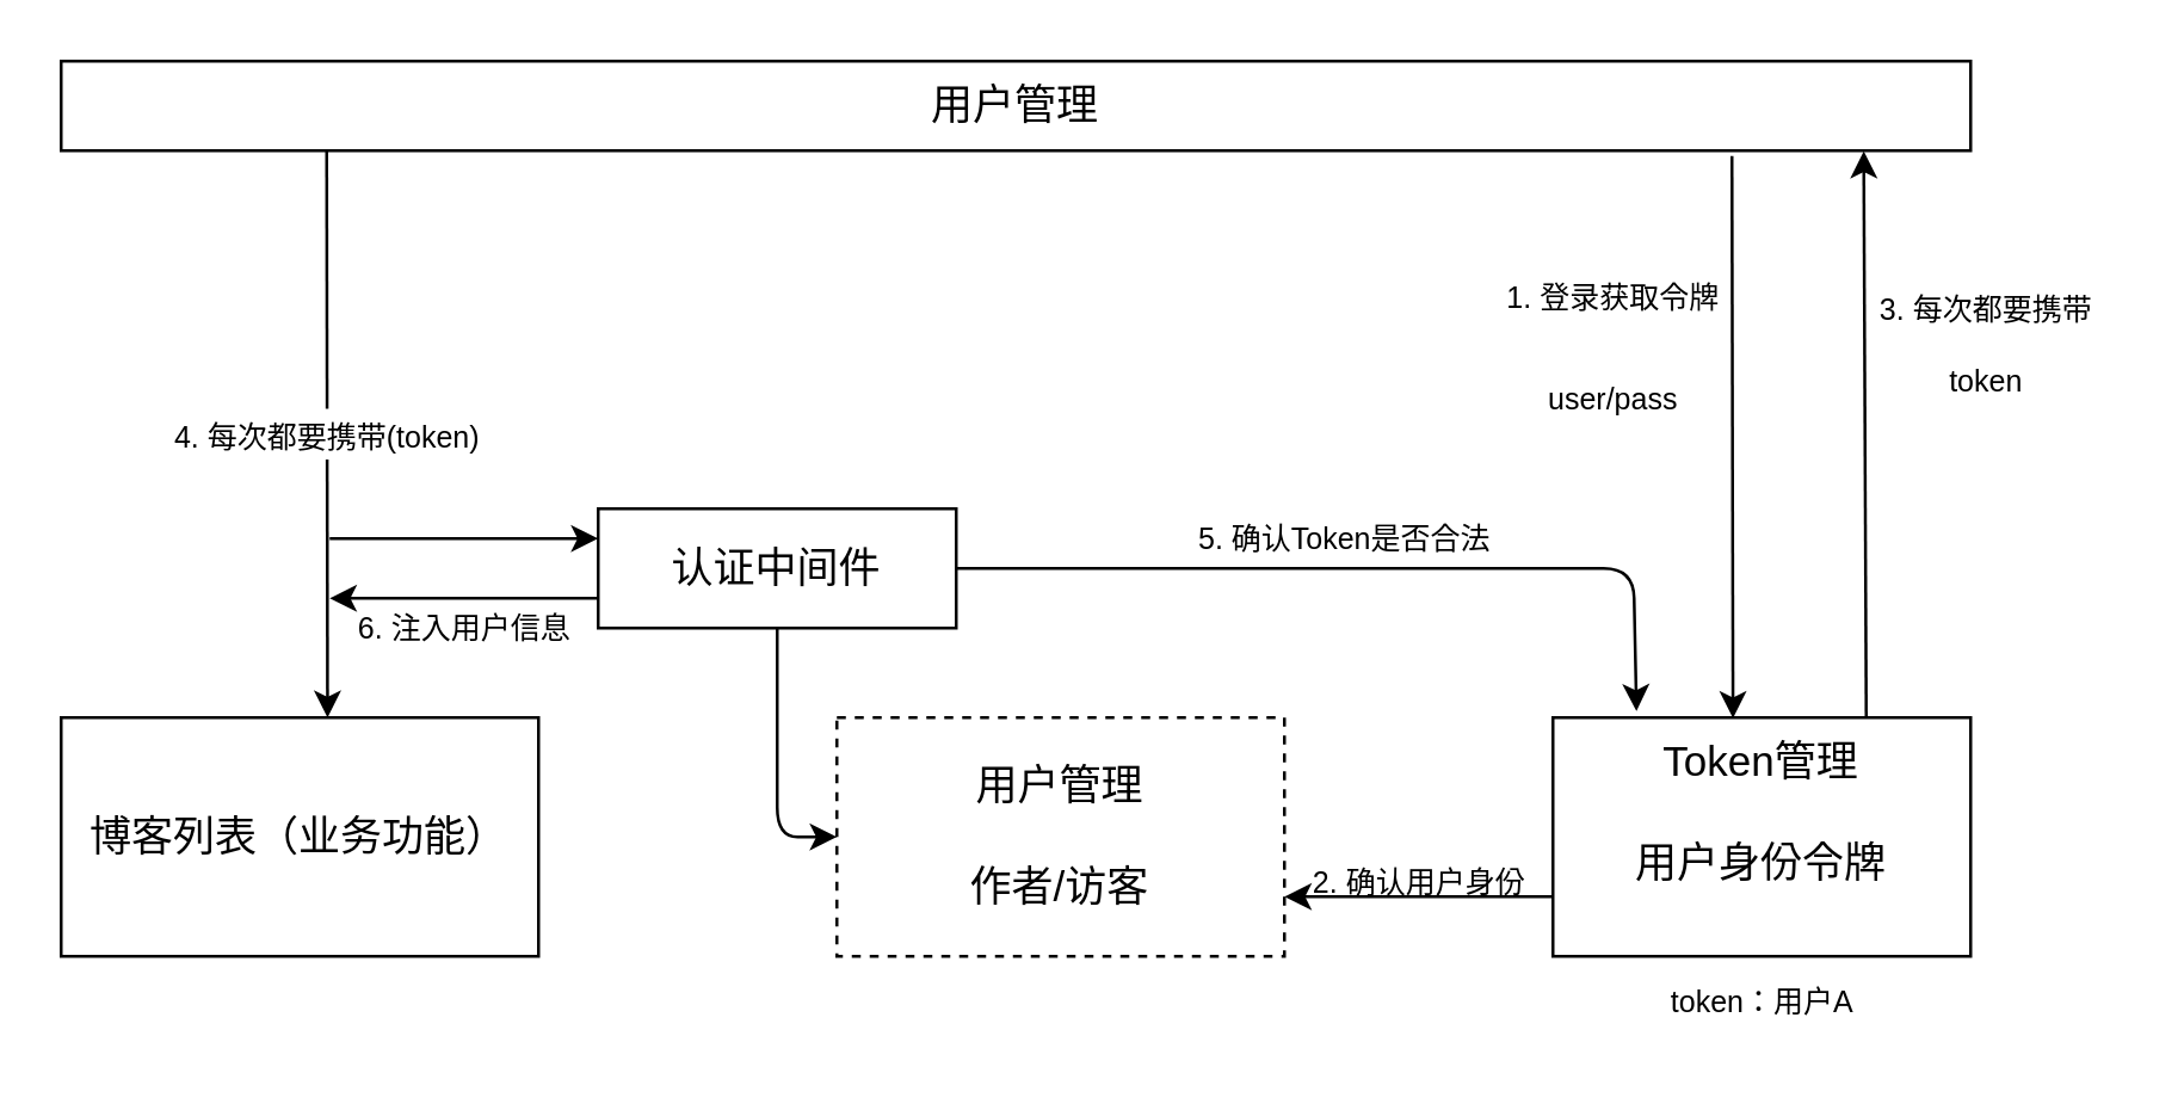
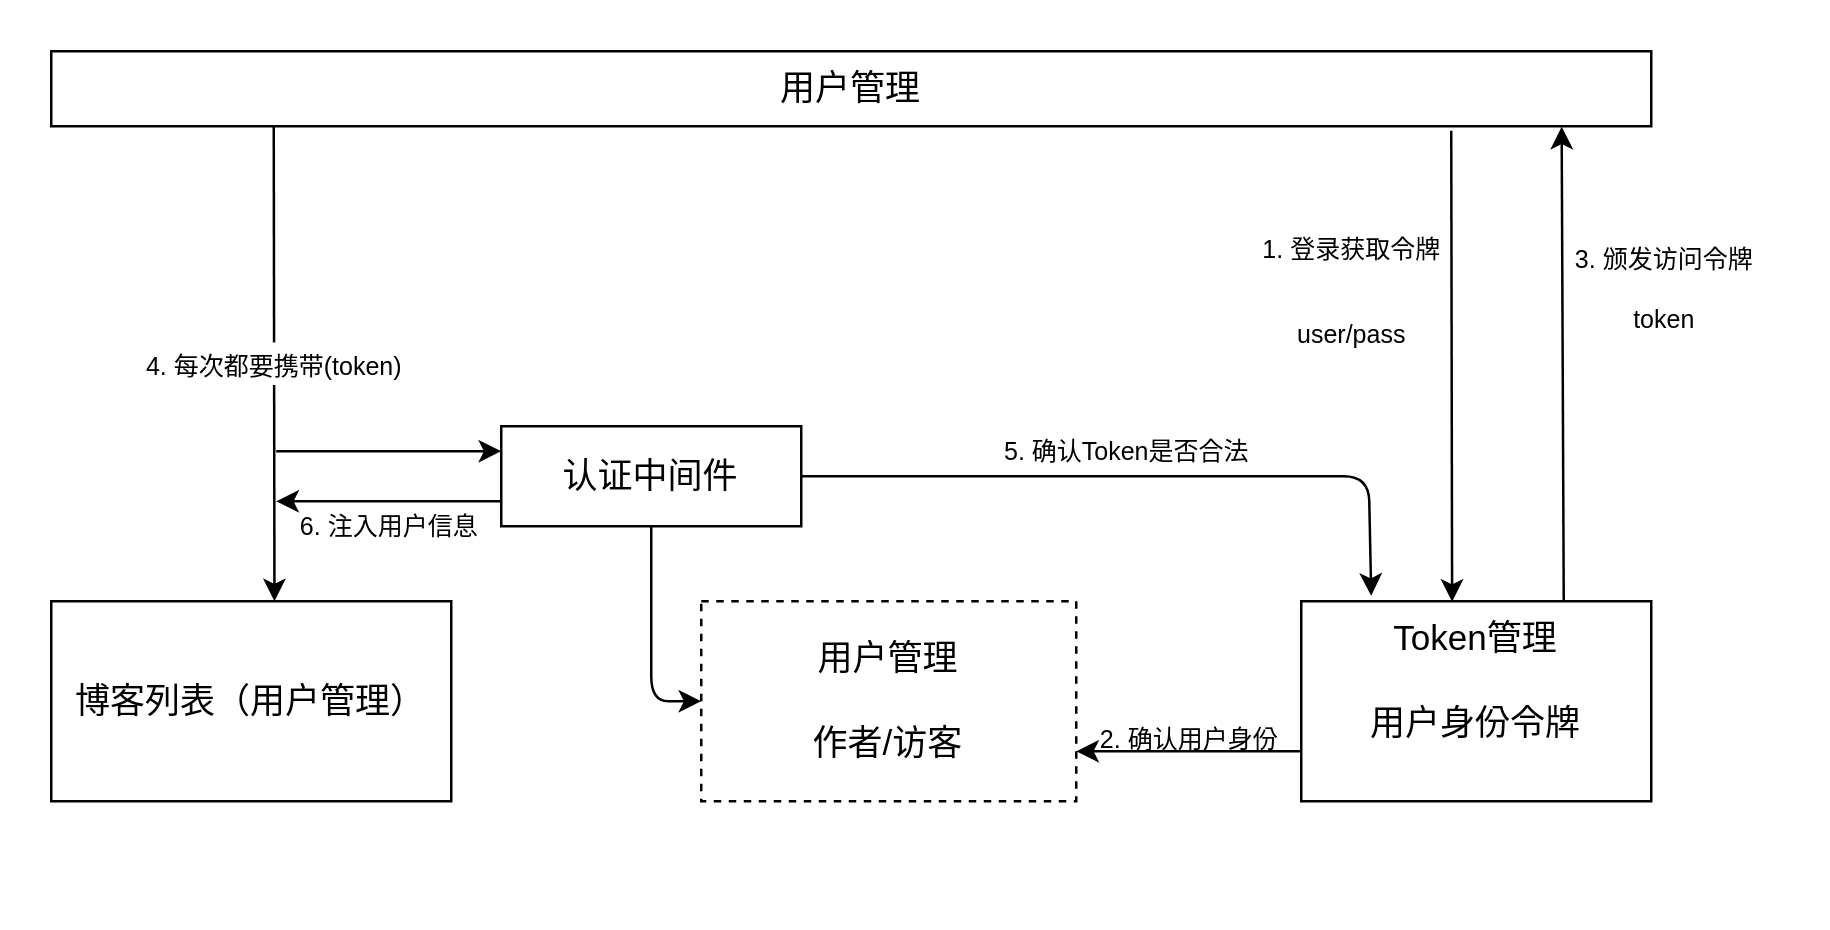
- <mxCell id="16" value="3. 每次都要携带&lt;br&gt;&lt;br&gt;token" style="text;html=1;align=center;verticalAlign=middle;resizable=0;points=[];autosize=1;strokeColor=none;fillColor=none;fontSize=10;" vertex="1" parent="1"><mxGeometry x="620" y="90" width="90" height="50" as="geometry" /></mxCell>
+ <mxCell id="16" value="3. 颁发访问令牌&lt;br&gt;&lt;br&gt;token" style="text;html=1;align=center;verticalAlign=middle;resizable=0;points=[];autosize=1;strokeColor=none;fillColor=none;fontSize=10;" vertex="1" parent="1"><mxGeometry x="620" y="90" width="90" height="50" as="geometry" /></mxCell>
- <mxCell id="2" value="&lt;font style=&quot;font-size: 14px;&quot;&gt;博客列表（业务功能）&lt;/font&gt;" style="rounded=0;whiteSpace=wrap;html=1;" vertex="1" parent="1"><mxGeometry x="20" y="240" width="160" height="80" as="geometry" /></mxCell>
+ <mxCell id="2" value="&lt;font style=&quot;font-size: 14px;&quot;&gt;博客列表（用户管理）&lt;/font&gt;" style="rounded=0;whiteSpace=wrap;html=1;" vertex="1" parent="1"><mxGeometry x="20" y="240" width="160" height="80" as="geometry" /></mxCell>
- <mxCell id="18" value="token：用户A" style="text;html=1;align=center;verticalAlign=middle;resizable=0;points=[];autosize=1;strokeColor=none;fillColor=none;fontSize=10;" vertex="1" parent="1"><mxGeometry x="550" y="320" width="80" height="30" as="geometry" /></mxCell>
